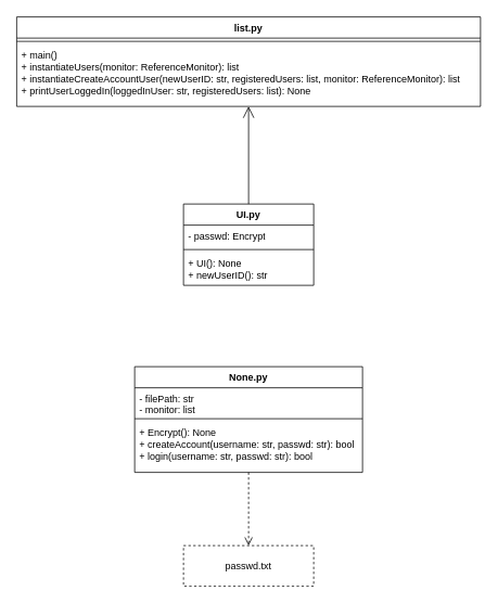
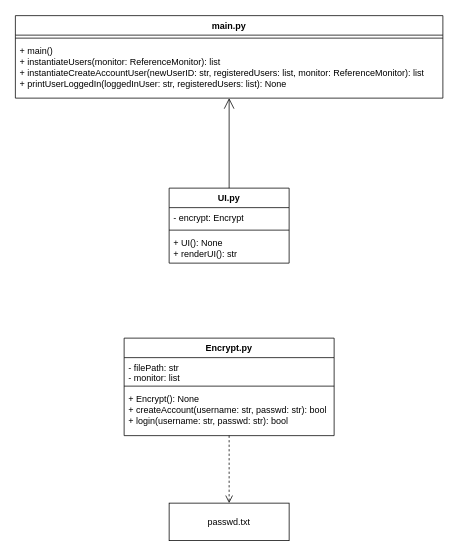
- <mxCell id="2" value="list.py" style="swimlane;fontStyle=1;align=center;verticalAlign=top;childLayout=stackLayout;horizontal=1;startSize=26;horizontalStack=0;resizeParent=1;resizeParentMax=0;resizeLast=0;collapsible=1;marginBottom=0;whiteSpace=wrap;html=1;" vertex="1" parent="1"><mxGeometry x="20" y="20" width="570" height="110" as="geometry" /></mxCell>
+ <mxCell id="2" value="main.py" style="swimlane;fontStyle=1;align=center;verticalAlign=top;childLayout=stackLayout;horizontal=1;startSize=26;horizontalStack=0;resizeParent=1;resizeParentMax=0;resizeLast=0;collapsible=1;marginBottom=0;whiteSpace=wrap;html=1;" vertex="1" parent="1"><mxGeometry x="20" y="20" width="570" height="110" as="geometry" /></mxCell>
- <mxCell id="10" value="- passwd: Encrypt" style="text;strokeColor=none;fillColor=none;align=left;verticalAlign=top;spacingLeft=4;spacingRight=4;overflow=hidden;rotatable=0;points=[[0,0.5],[1,0.5]];portConstraint=eastwest;whiteSpace=wrap;html=1;" vertex="1" parent="9"><mxGeometry y="26" width="160" height="26" as="geometry" /></mxCell>
+ <mxCell id="10" value="- encrypt: Encrypt" style="text;strokeColor=none;fillColor=none;align=left;verticalAlign=top;spacingLeft=4;spacingRight=4;overflow=hidden;rotatable=0;points=[[0,0.5],[1,0.5]];portConstraint=eastwest;whiteSpace=wrap;html=1;" vertex="1" parent="9"><mxGeometry y="26" width="160" height="26" as="geometry" /></mxCell>
- <mxCell id="12" value="+ UI(): None&lt;br&gt;+ newUserID(): str" style="text;strokeColor=none;fillColor=none;align=left;verticalAlign=top;spacingLeft=4;spacingRight=4;overflow=hidden;rotatable=0;points=[[0,0.5],[1,0.5]];portConstraint=eastwest;whiteSpace=wrap;html=1;" vertex="1" parent="9"><mxGeometry y="60" width="160" height="40" as="geometry" /></mxCell>
+ <mxCell id="12" value="+ UI(): None&lt;br&gt;+ renderUI(): str" style="text;strokeColor=none;fillColor=none;align=left;verticalAlign=top;spacingLeft=4;spacingRight=4;overflow=hidden;rotatable=0;points=[[0,0.5],[1,0.5]];portConstraint=eastwest;whiteSpace=wrap;html=1;" vertex="1" parent="9"><mxGeometry y="60" width="160" height="40" as="geometry" /></mxCell>
- <mxCell id="5" value="None.py" style="swimlane;fontStyle=1;align=center;verticalAlign=top;childLayout=stackLayout;horizontal=1;startSize=26;horizontalStack=0;resizeParent=1;resizeParentMax=0;resizeLast=0;collapsible=1;marginBottom=0;whiteSpace=wrap;html=1;" vertex="1" parent="1"><mxGeometry x="165" y="450" width="280" height="130" as="geometry" /></mxCell>
+ <mxCell id="5" value="Encrypt.py" style="swimlane;fontStyle=1;align=center;verticalAlign=top;childLayout=stackLayout;horizontal=1;startSize=26;horizontalStack=0;resizeParent=1;resizeParentMax=0;resizeLast=0;collapsible=1;marginBottom=0;whiteSpace=wrap;html=1;" vertex="1" parent="1"><mxGeometry x="165" y="450" width="280" height="130" as="geometry" /></mxCell>
- <mxCell id="13" value="passwd.txt" style="html=1;whiteSpace=wrap;dashed=1;" vertex="1" parent="1"><mxGeometry x="225" y="670" width="160" height="50" as="geometry" /></mxCell>
+ <mxCell id="13" value="passwd.txt" style="html=1;whiteSpace=wrap;" vertex="1" parent="1"><mxGeometry x="225" y="670" width="160" height="50" as="geometry" /></mxCell>
